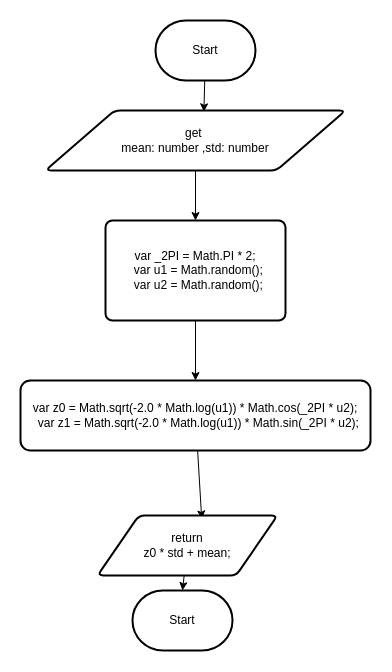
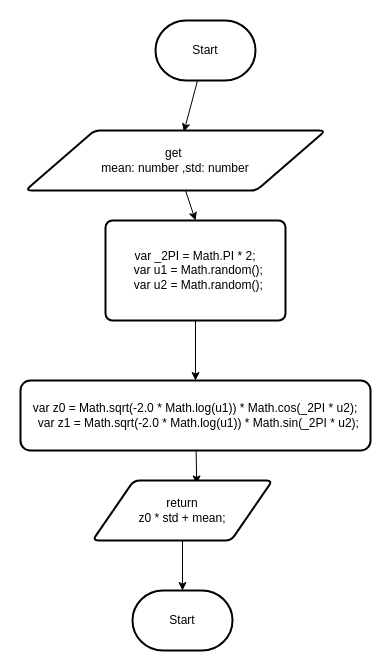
- <mxCell id="5" value="get&amp;nbsp;&lt;br&gt;mean: number ,std: number" style="shape=parallelogram;html=1;strokeWidth=2;perimeter=parallelogramPerimeter;whiteSpace=wrap;rounded=1;arcSize=12;size=0.23;" vertex="1" parent="1"><mxGeometry x="45" y="110" width="300" height="60" as="geometry" /></mxCell>
+ <mxCell id="5" value="get&amp;nbsp;&lt;br&gt;mean: number ,std: number" style="shape=parallelogram;html=1;strokeWidth=2;perimeter=parallelogramPerimeter;whiteSpace=wrap;rounded=1;arcSize=12;size=0.23;" vertex="1" parent="1"><mxGeometry x="25" y="130" width="300" height="60" as="geometry" /></mxCell>
- <mxCell id="11" value="return&lt;br&gt;z0 * std + mean;" style="shape=parallelogram;html=1;strokeWidth=2;perimeter=parallelogramPerimeter;whiteSpace=wrap;rounded=1;arcSize=12;size=0.23;" vertex="1" parent="1"><mxGeometry x="97" y="515" width="180" height="60" as="geometry" /></mxCell>
+ <mxCell id="11" value="return&lt;br&gt;z0 * std + mean;" style="shape=parallelogram;html=1;strokeWidth=2;perimeter=parallelogramPerimeter;whiteSpace=wrap;rounded=1;arcSize=12;size=0.23;" vertex="1" parent="1"><mxGeometry x="92" y="480" width="180" height="60" as="geometry" /></mxCell>
